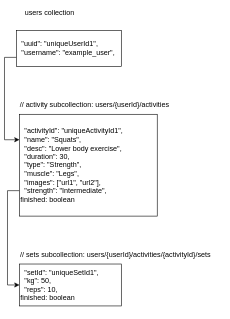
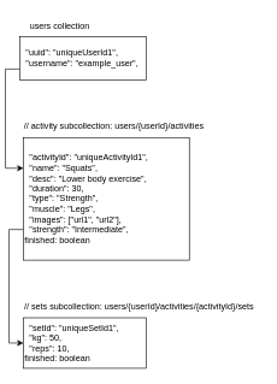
- <mxCell id="4" value="users collection" style="text;html=1;align=center;verticalAlign=middle;resizable=0;points=[];autosize=1;strokeColor=none;fillColor=none;" vertex="1" parent="1"><mxGeometry x="25" y="5" width="110" height="30" as="geometry" /></mxCell>
+ <mxCell id="4" value="users collection" style="text;html=1;align=center;verticalAlign=middle;resizable=0;points=[];autosize=1;strokeColor=none;fillColor=none;" vertex="1" parent="1"><mxGeometry x="25" y="20" width="110" height="30" as="geometry" /></mxCell>
